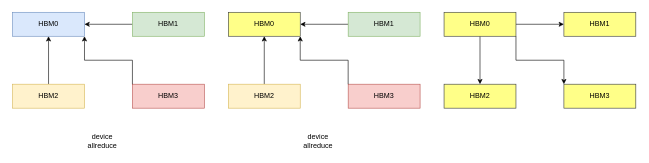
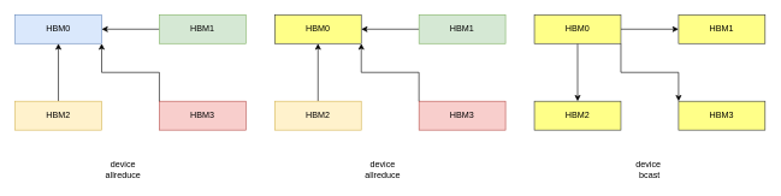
+ <mxCell id="17" value="device&amp;nbsp;&lt;br&gt;bcast" style="text;html=1;strokeColor=none;fillColor=none;align=center;verticalAlign=middle;whiteSpace=wrap;rounded=0;" vertex="1" parent="1"><mxGeometry x="870" y="220" width="60" height="30" as="geometry" /></mxCell>
